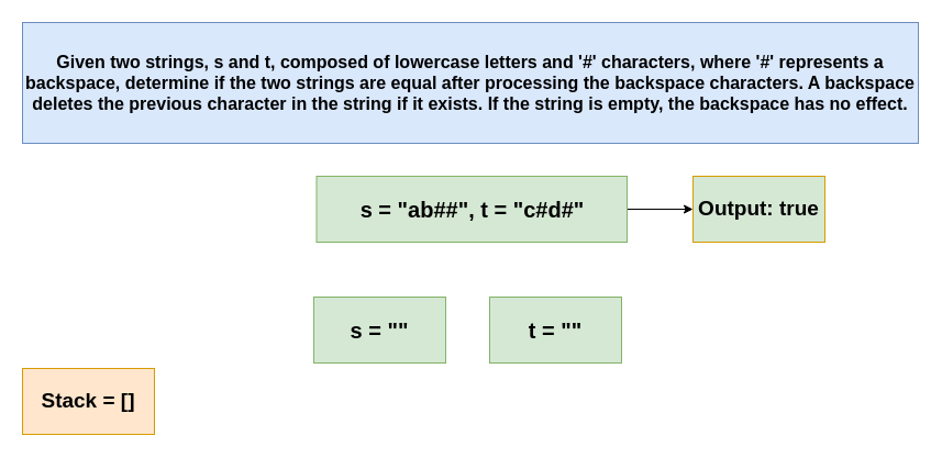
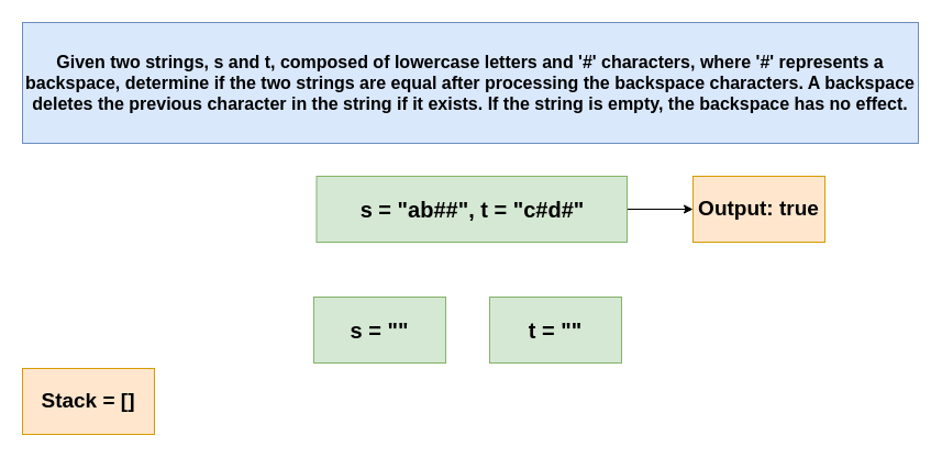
- <mxCell id="7" value="&lt;b&gt;&lt;font style=&quot;font-size: 19px;&quot;&gt;Output: true&lt;/font&gt;&lt;/b&gt;" style="whiteSpace=wrap;html=1;fillColor=#d5e8d4;strokeColor=#d79b00;" parent="1" vertex="1"><mxGeometry x="630" y="160" width="120" height="60" as="geometry" /></mxCell>
+ <mxCell id="7" value="&lt;b&gt;&lt;font style=&quot;font-size: 19px;&quot;&gt;Output: true&lt;/font&gt;&lt;/b&gt;" style="whiteSpace=wrap;html=1;fillColor=#ffe6cc;strokeColor=#d79b00;" parent="1" vertex="1"><mxGeometry x="630" y="160" width="120" height="60" as="geometry" /></mxCell>
